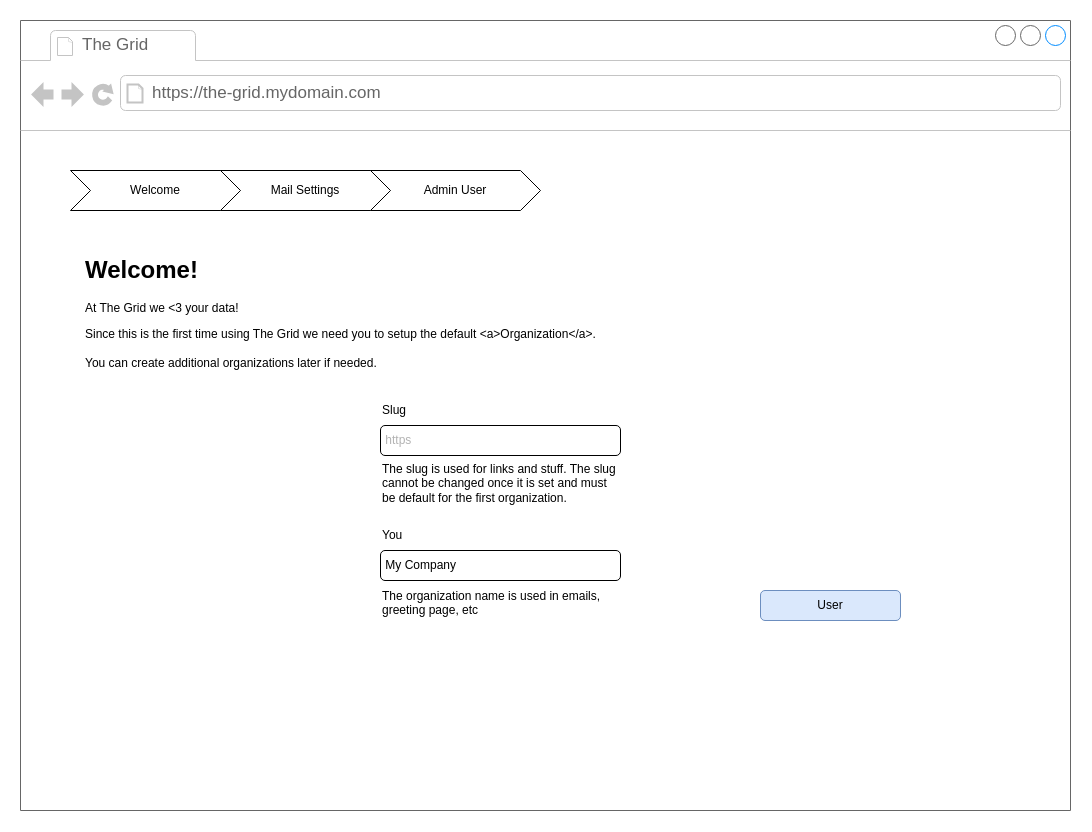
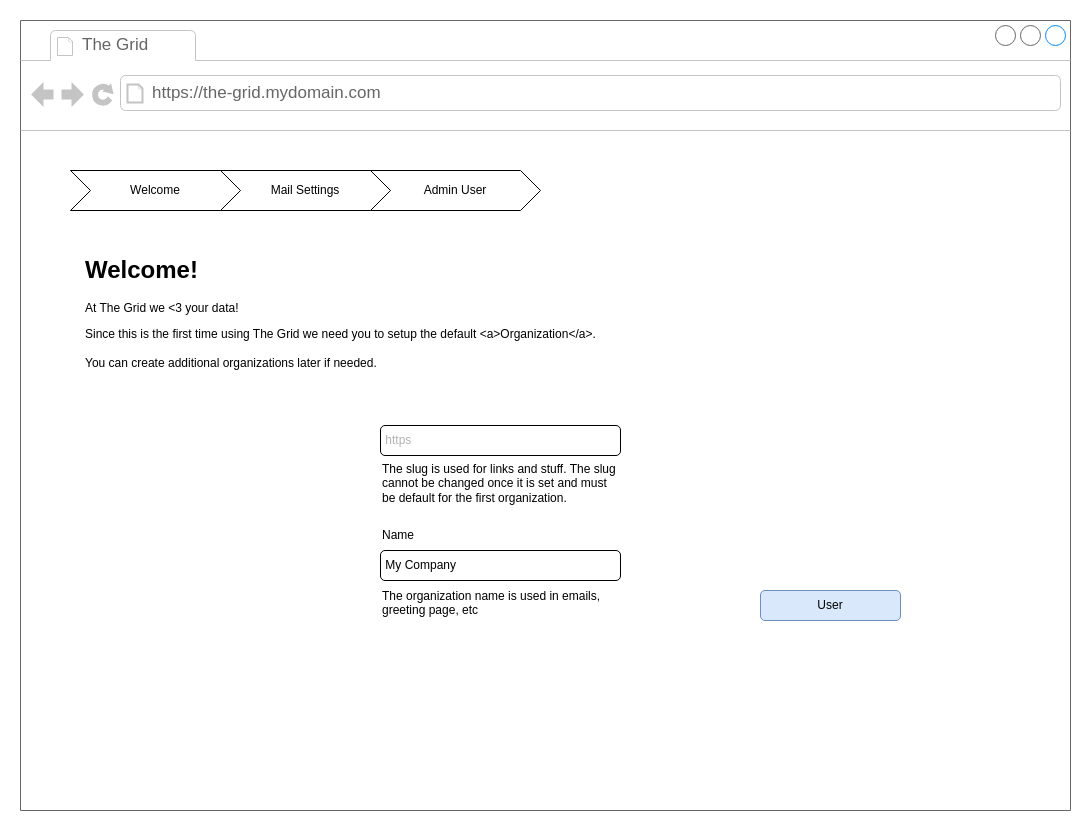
- <mxCell id="13" value="Slug" style="text;html=1;strokeColor=none;fillColor=none;align=left;verticalAlign=middle;whiteSpace=wrap;rounded=0;" parent="11" vertex="1"><mxGeometry width="240" height="30" as="geometry" /></mxCell>
- <mxCell id="16" value="You" style="text;html=1;strokeColor=none;fillColor=none;align=left;verticalAlign=middle;whiteSpace=wrap;rounded=0;" vertex="1" parent="14"><mxGeometry width="240" height="30" as="geometry" /></mxCell>
+ <mxCell id="16" value="Name" style="text;html=1;strokeColor=none;fillColor=none;align=left;verticalAlign=middle;whiteSpace=wrap;rounded=0;" vertex="1" parent="14"><mxGeometry width="240" height="30" as="geometry" /></mxCell>
